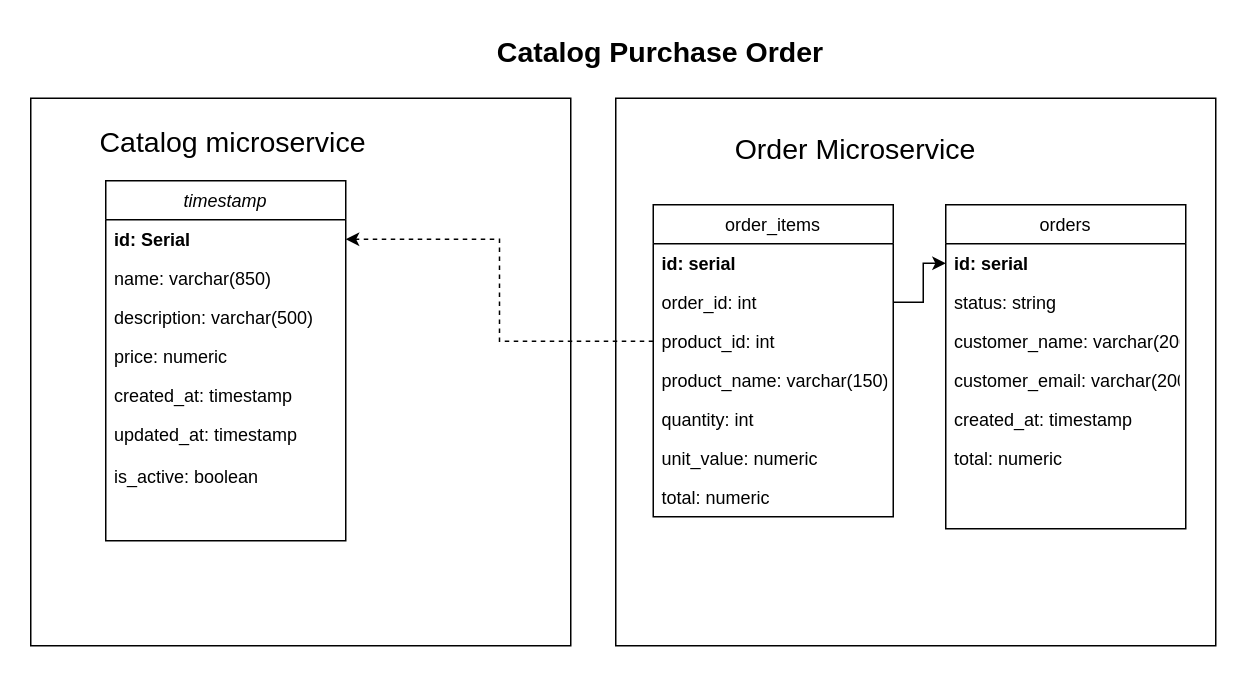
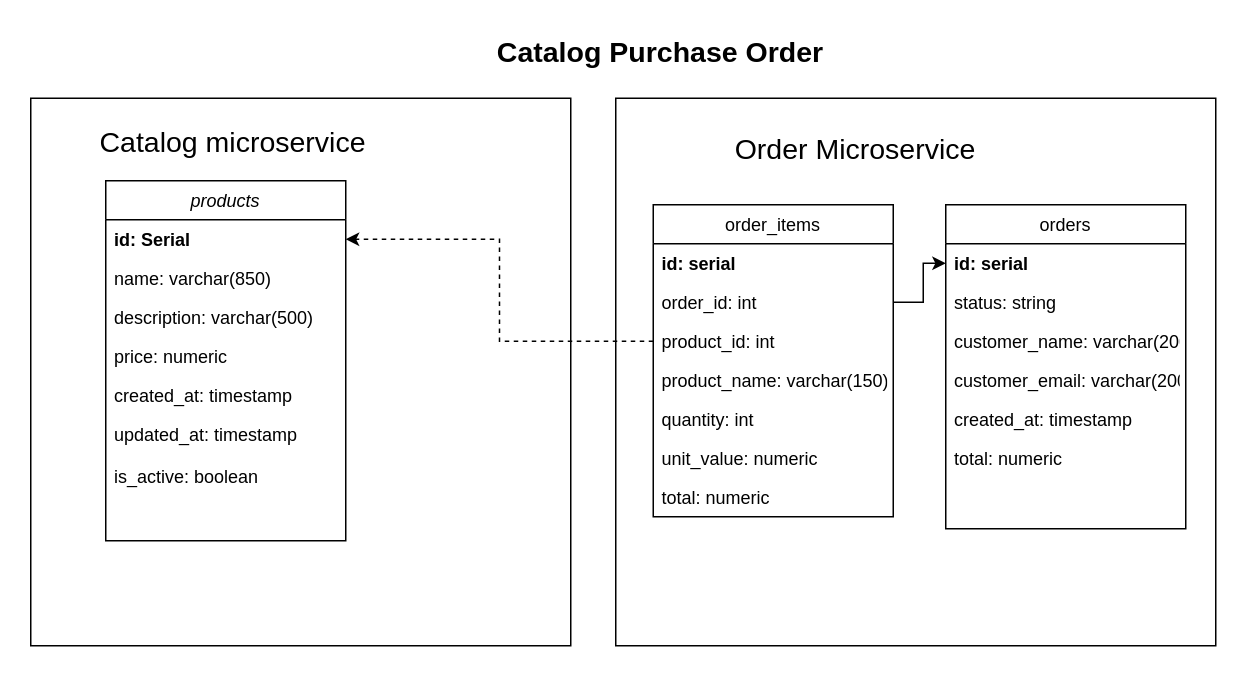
- <mxCell id="5" value="timestamp" style="swimlane;fontStyle=2;align=center;verticalAlign=top;childLayout=stackLayout;horizontal=1;startSize=26;horizontalStack=0;resizeParent=1;resizeLast=0;collapsible=1;marginBottom=0;rounded=0;shadow=0;strokeWidth=1;glass=0;" vertex="1" parent="1"><mxGeometry x="70" y="120" width="160" height="240" as="geometry"><mxRectangle x="230" y="140" width="160" height="26" as="alternateBounds" /></mxGeometry></mxCell>
+ <mxCell id="5" value="products" style="swimlane;fontStyle=2;align=center;verticalAlign=top;childLayout=stackLayout;horizontal=1;startSize=26;horizontalStack=0;resizeParent=1;resizeLast=0;collapsible=1;marginBottom=0;rounded=0;shadow=0;strokeWidth=1;glass=0;" vertex="1" parent="1"><mxGeometry x="70" y="120" width="160" height="240" as="geometry"><mxRectangle x="230" y="140" width="160" height="26" as="alternateBounds" /></mxGeometry></mxCell>
